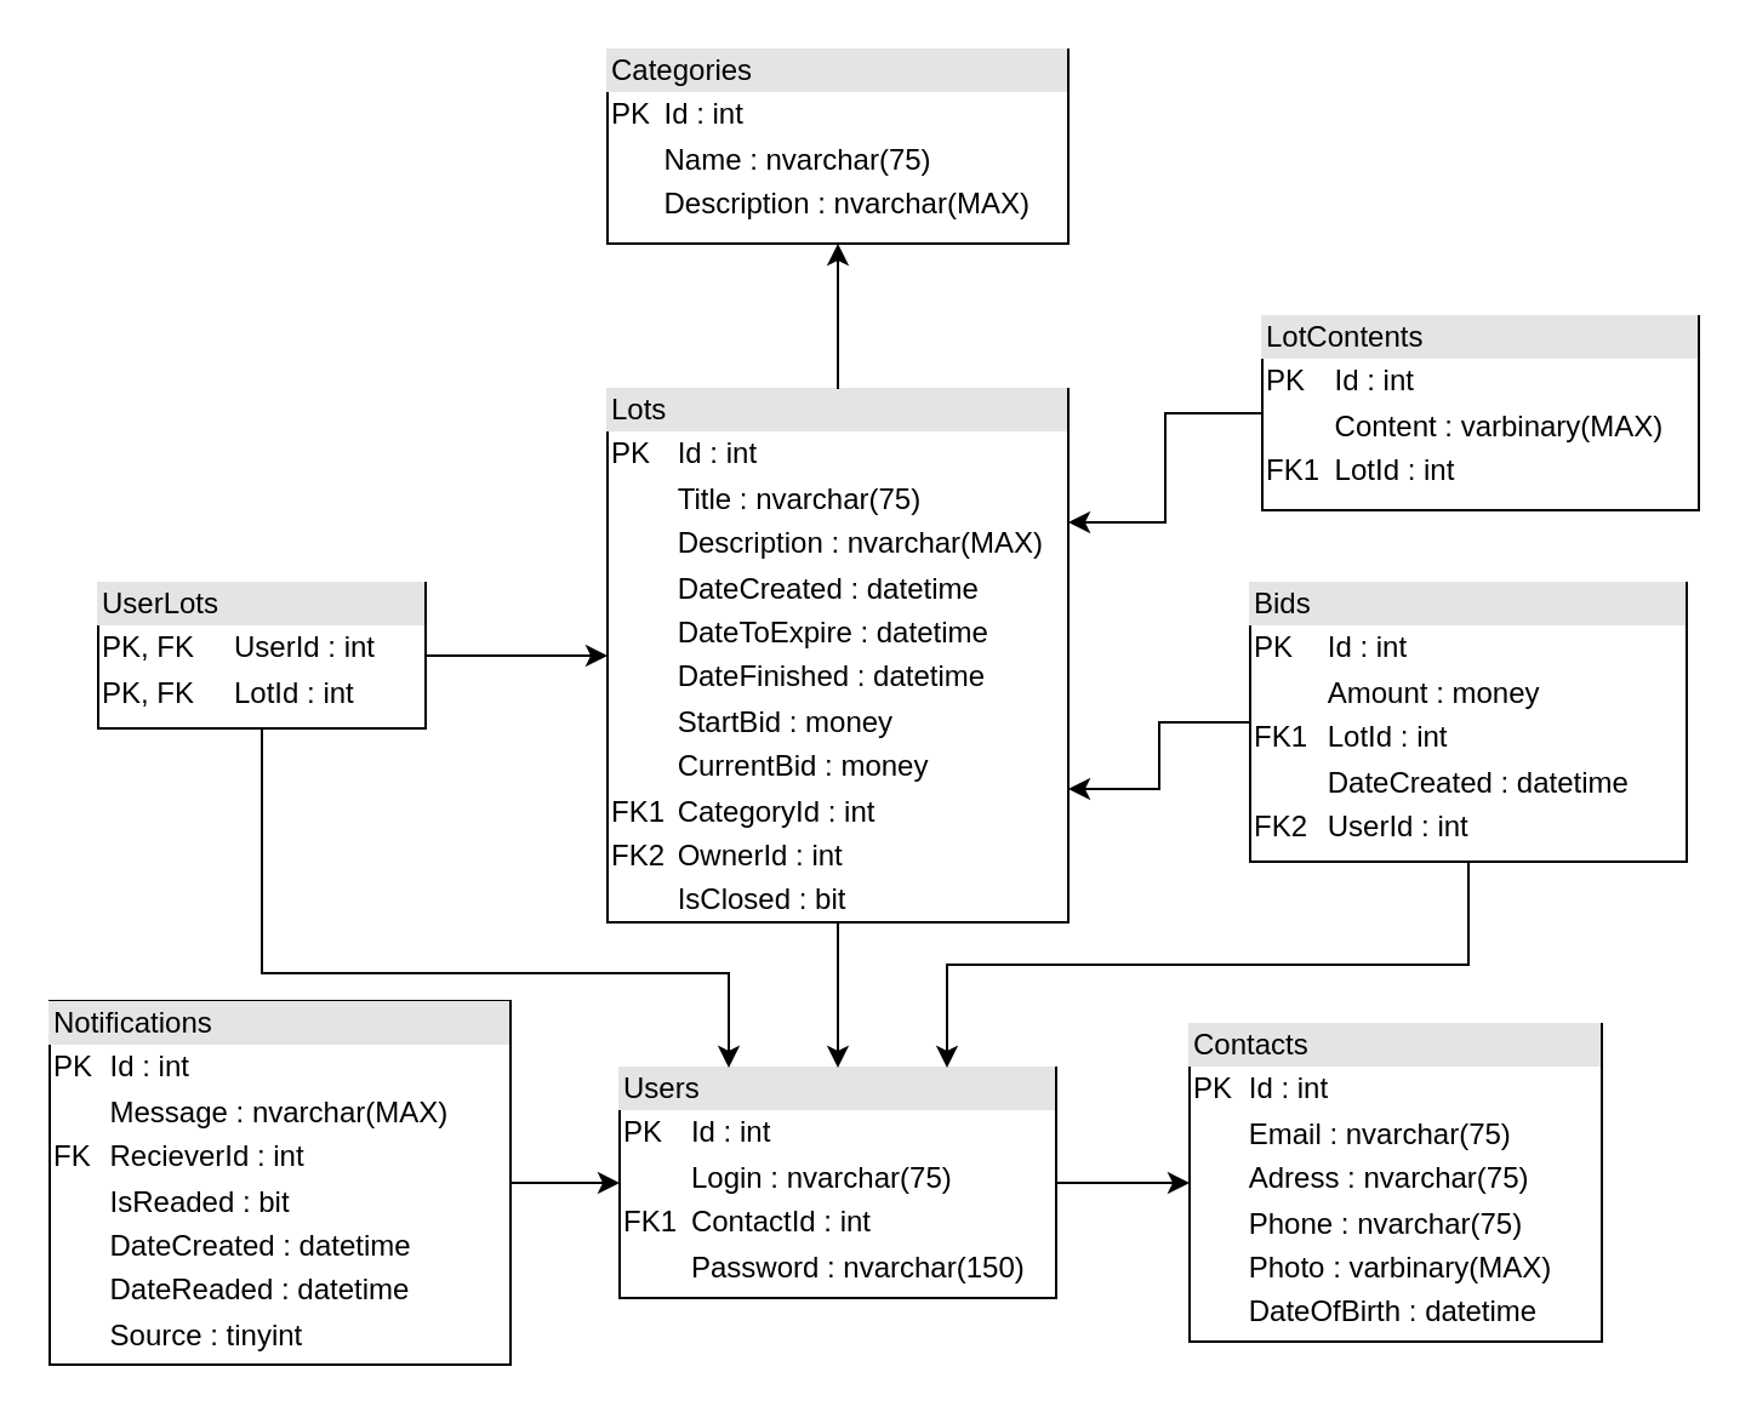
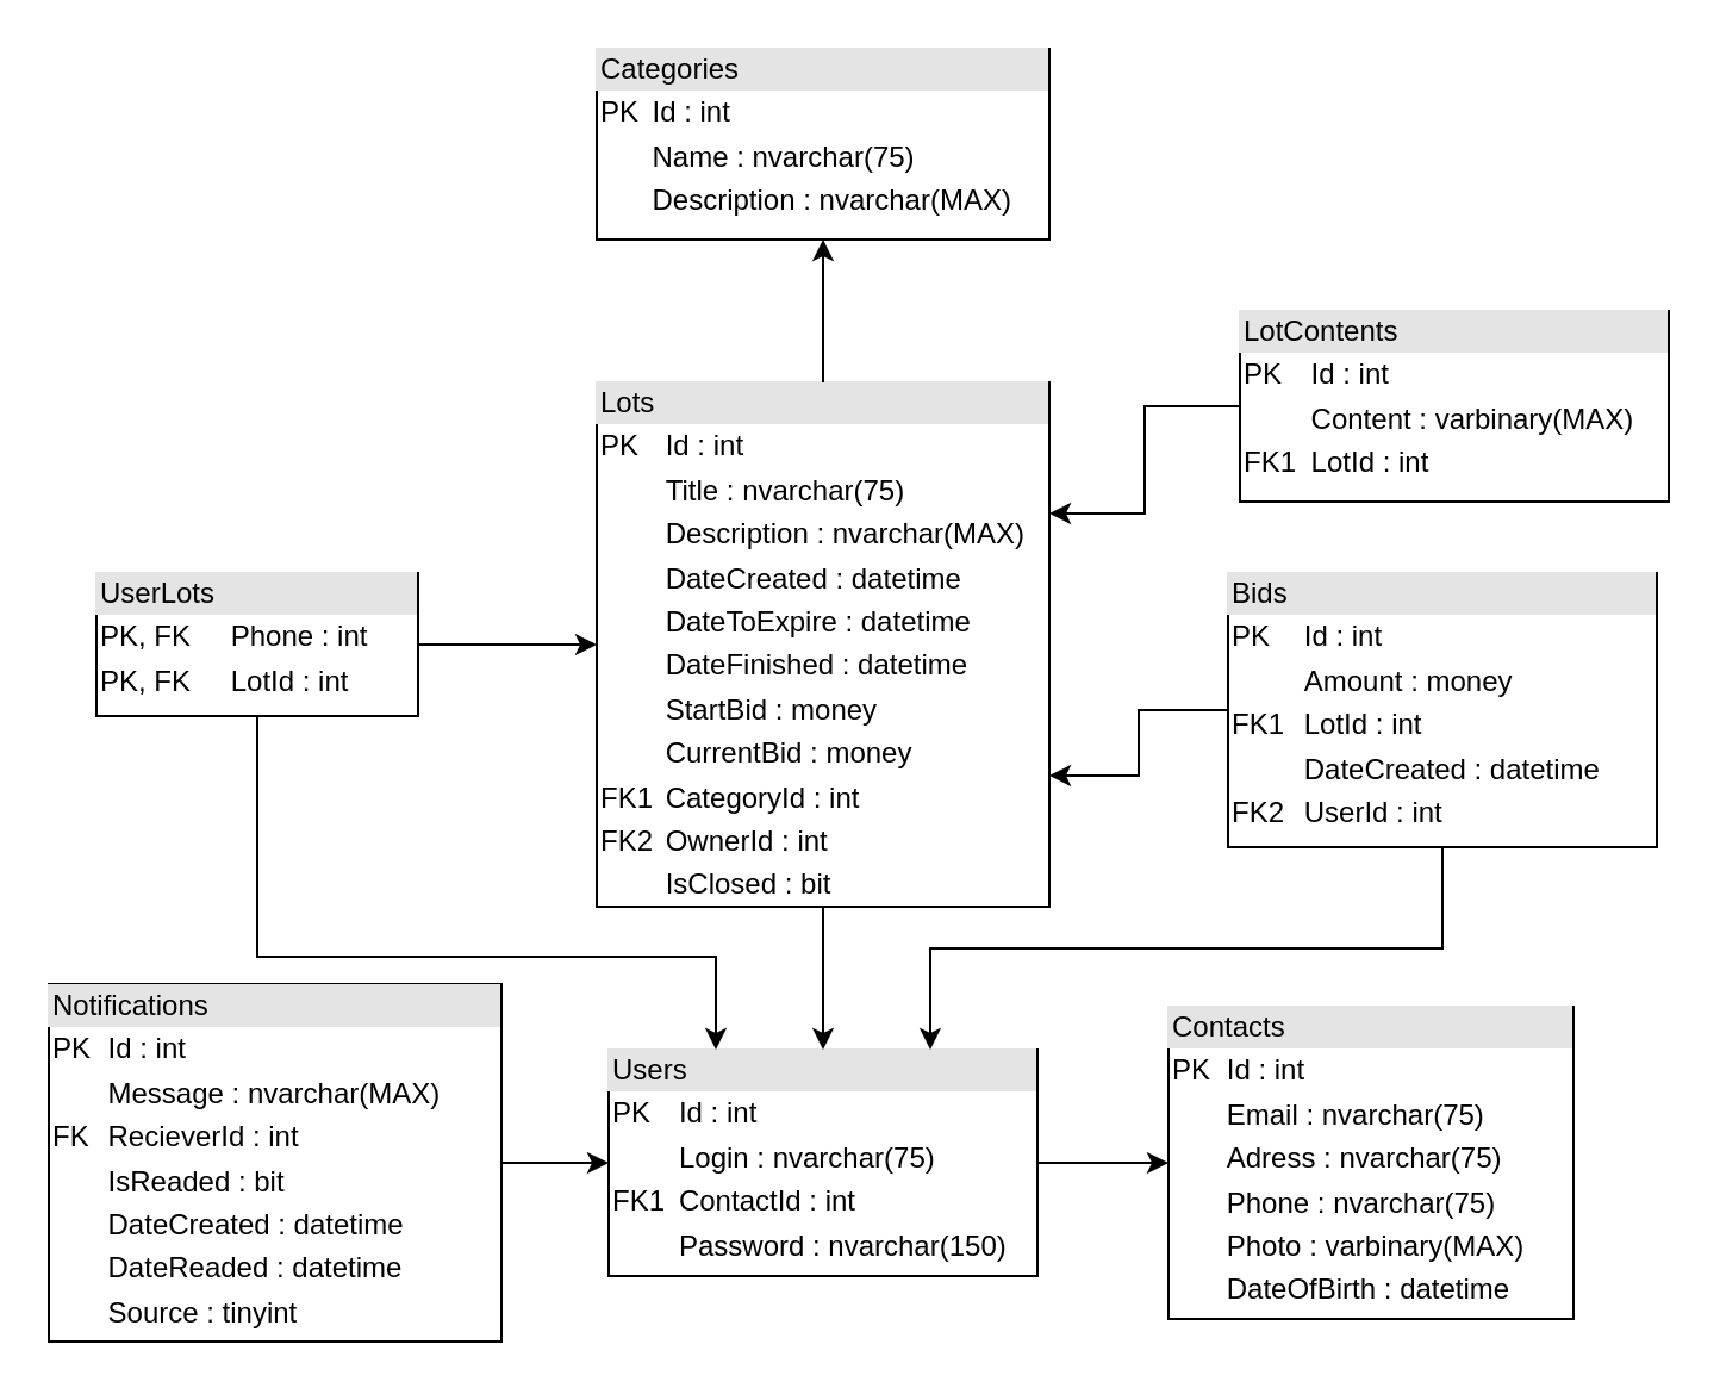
- <mxCell id="9" value="&lt;div style=&quot;box-sizing: border-box ; width: 100% ; background: #e4e4e4 ; padding: 2px&quot;&gt;UserLots&lt;/div&gt;&lt;table style=&quot;width: 100% ; font-size: 1em&quot; cellpadding=&quot;2&quot; cellspacing=&quot;0&quot;&gt;&lt;tbody&gt;&lt;tr&gt;&lt;td&gt;PK, FK&lt;/td&gt;&lt;td&gt;UserId : int&lt;/td&gt;&lt;/tr&gt;&lt;tr&gt;&lt;td&gt;PK, FK&lt;/td&gt;&lt;td&gt;LotId : int&lt;/td&gt;&lt;/tr&gt;&lt;/tbody&gt;&lt;/table&gt;" style="verticalAlign=top;align=left;overflow=fill;html=1;" parent="1" vertex="1"><mxGeometry x="40" y="240" width="135" height="60" as="geometry" /></mxCell>
+ <mxCell id="9" value="&lt;div style=&quot;box-sizing: border-box ; width: 100% ; background: #e4e4e4 ; padding: 2px&quot;&gt;UserLots&lt;/div&gt;&lt;table style=&quot;width: 100% ; font-size: 1em&quot; cellpadding=&quot;2&quot; cellspacing=&quot;0&quot;&gt;&lt;tbody&gt;&lt;tr&gt;&lt;td&gt;PK, FK&lt;/td&gt;&lt;td&gt;Phone : int&lt;/td&gt;&lt;/tr&gt;&lt;tr&gt;&lt;td&gt;PK, FK&lt;/td&gt;&lt;td&gt;LotId : int&lt;/td&gt;&lt;/tr&gt;&lt;/tbody&gt;&lt;/table&gt;" style="verticalAlign=top;align=left;overflow=fill;html=1;" parent="1" vertex="1"><mxGeometry x="40" y="240" width="135" height="60" as="geometry" /></mxCell>
